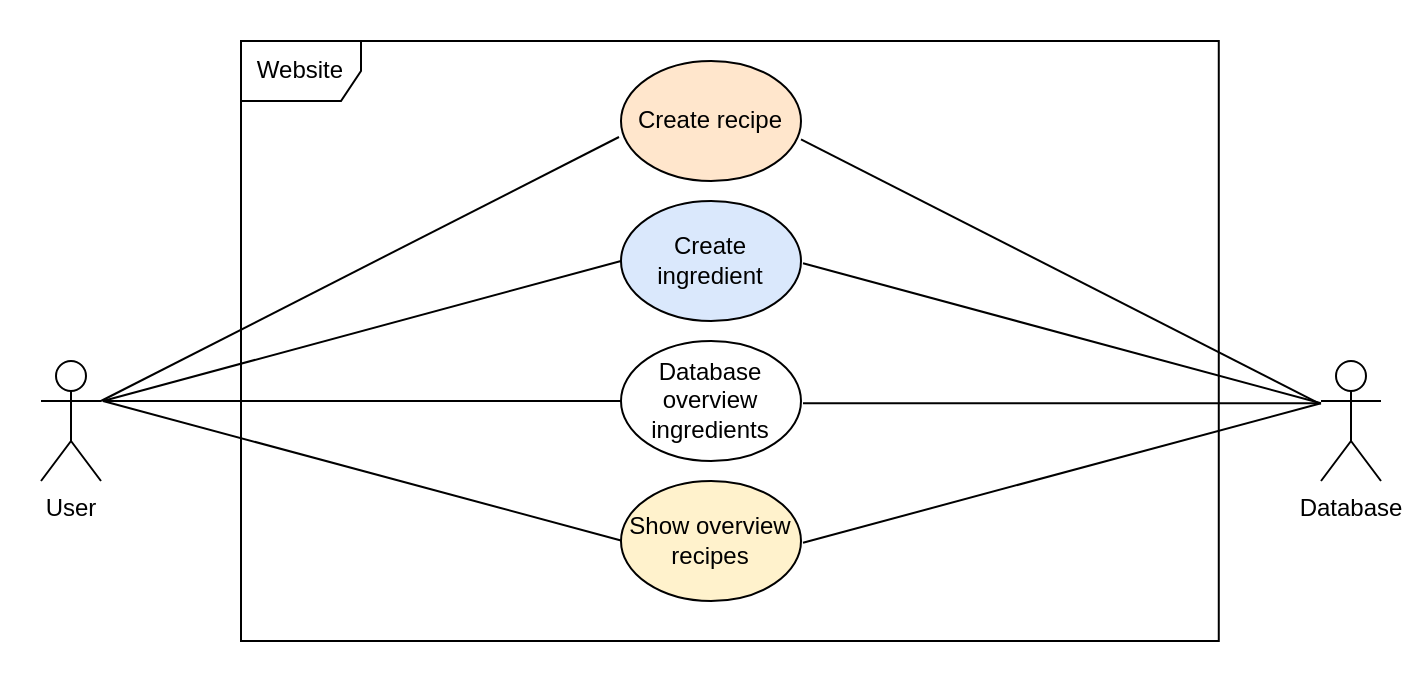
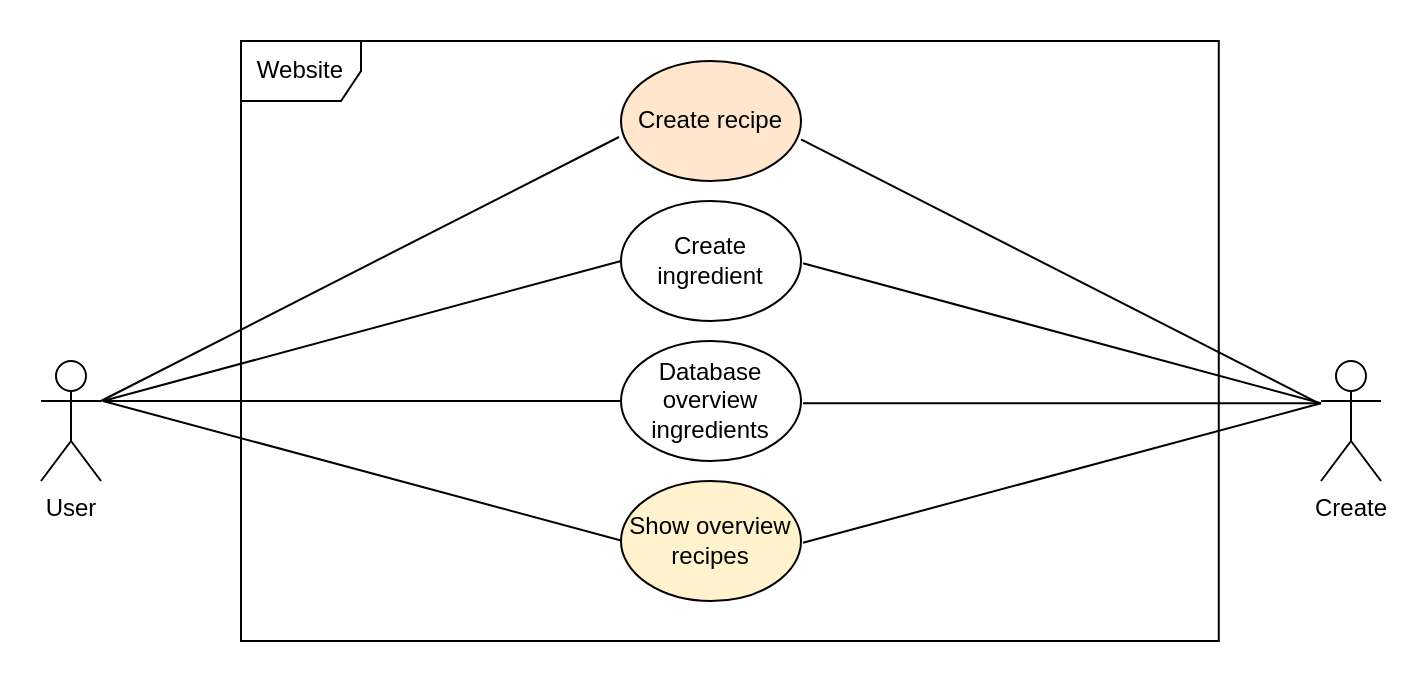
- <mxCell id="6" value="Create ingredient" style="ellipse;whiteSpace=wrap;html=1;fillColor=#dae8fc;" vertex="1" parent="1"><mxGeometry x="310" y="100" width="90" height="60" as="geometry" /></mxCell>
+ <mxCell id="6" value="Create ingredient" style="ellipse;whiteSpace=wrap;html=1;" vertex="1" parent="1"><mxGeometry x="310" y="100" width="90" height="60" as="geometry" /></mxCell>
- <mxCell id="3" value="Database" style="shape=umlActor;verticalLabelPosition=bottom;verticalAlign=top;html=1;" vertex="1" parent="1"><mxGeometry x="660" y="180" width="30" height="60" as="geometry" /></mxCell>
+ <mxCell id="3" value="Create" style="shape=umlActor;verticalLabelPosition=bottom;verticalAlign=top;html=1;" vertex="1" parent="1"><mxGeometry x="660" y="180" width="30" height="60" as="geometry" /></mxCell>
